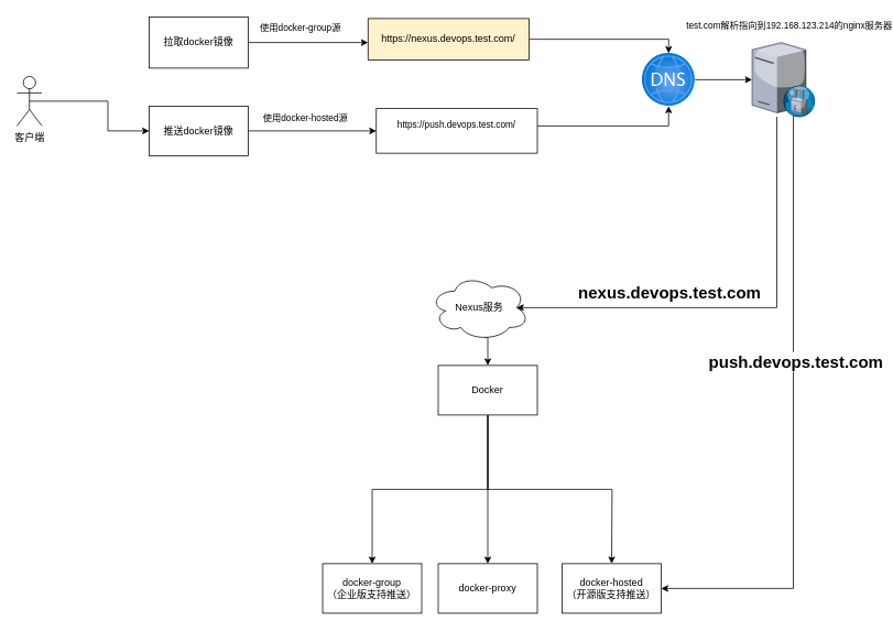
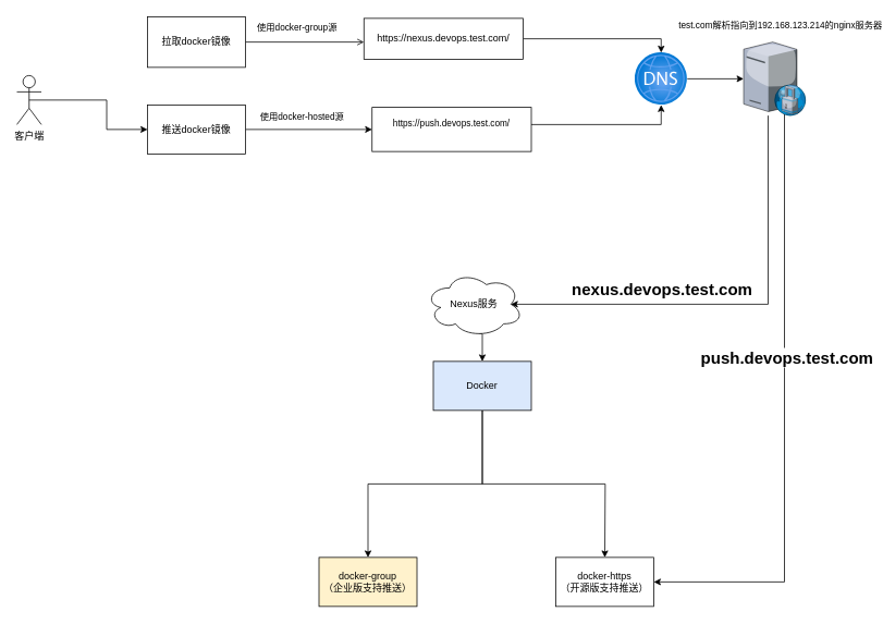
- <mxCell id="25" value="https://nexus.devops.test.com/" style="whiteSpace=wrap;html=1;fillColor=#fff2cc;" vertex="1" parent="1"><mxGeometry x="445" y="22" width="195" height="50" as="geometry" /></mxCell>
+ <mxCell id="25" value="https://nexus.devops.test.com/" style="whiteSpace=wrap;html=1;" vertex="1" parent="1"><mxGeometry x="445" y="22" width="195" height="50" as="geometry" /></mxCell>
- <mxCell id="21" value="" style="edgeStyle=orthogonalEdgeStyle;rounded=0;orthogonalLoop=1;jettySize=auto;html=1;" edge="1" parent="1" source="23" target="25"><mxGeometry relative="1" as="geometry"><Array as="points"><mxPoint x="390" y="51" /><mxPoint x="390" y="51" /></Array></mxGeometry></mxCell>
+ <mxCell id="21" value="" style="edgeStyle=orthogonalEdgeStyle;rounded=0;orthogonalLoop=1;jettySize=auto;html=1;endArrow=open;" edge="1" parent="1" source="23" target="25"><mxGeometry relative="1" as="geometry"><Array as="points"><mxPoint x="390" y="51" /><mxPoint x="390" y="51" /></Array></mxGeometry></mxCell>
- <mxCell id="7" value="Docker" style="rounded=0;whiteSpace=wrap;html=1;" vertex="1" parent="1"><mxGeometry x="530" y="442" width="120" height="60" as="geometry" /></mxCell>
+ <mxCell id="7" value="Docker" style="rounded=0;whiteSpace=wrap;html=1;fillColor=#dae8fc;" vertex="1" parent="1"><mxGeometry x="530" y="442" width="120" height="60" as="geometry" /></mxCell>
- <mxCell id="5" value="" style="edgeStyle=orthogonalEdgeStyle;rounded=0;orthogonalLoop=1;jettySize=auto;html=1;" edge="1" parent="1" source="7" target="19"><mxGeometry relative="1" as="geometry" /></mxCell>
- <mxCell id="18" value="docker-group&lt;br&gt;（企业版支持推送）" style="rounded=0;whiteSpace=wrap;html=1;" vertex="1" parent="1"><mxGeometry x="390" y="682" width="120" height="60" as="geometry" /></mxCell>
+ <mxCell id="18" value="docker-group&lt;br&gt;（企业版支持推送）" style="rounded=0;whiteSpace=wrap;html=1;fillColor=#fff2cc;" vertex="1" parent="1"><mxGeometry x="390" y="682" width="120" height="60" as="geometry" /></mxCell>
- <mxCell id="19" value="docker-proxy" style="rounded=0;whiteSpace=wrap;html=1;" vertex="1" parent="1"><mxGeometry x="530" y="682" width="120" height="60" as="geometry" /></mxCell>
- <mxCell id="20" value="docker-hosted&lt;br&gt;（开源版支持推送）" style="whiteSpace=wrap;html=1;" vertex="1" parent="1"><mxGeometry x="680" y="682" width="120" height="60" as="geometry" /></mxCell>
+ <mxCell id="20" value="docker-https&lt;br&gt;（开源版支持推送）" style="whiteSpace=wrap;html=1;" vertex="1" parent="1"><mxGeometry x="680" y="682" width="120" height="60" as="geometry" /></mxCell>
